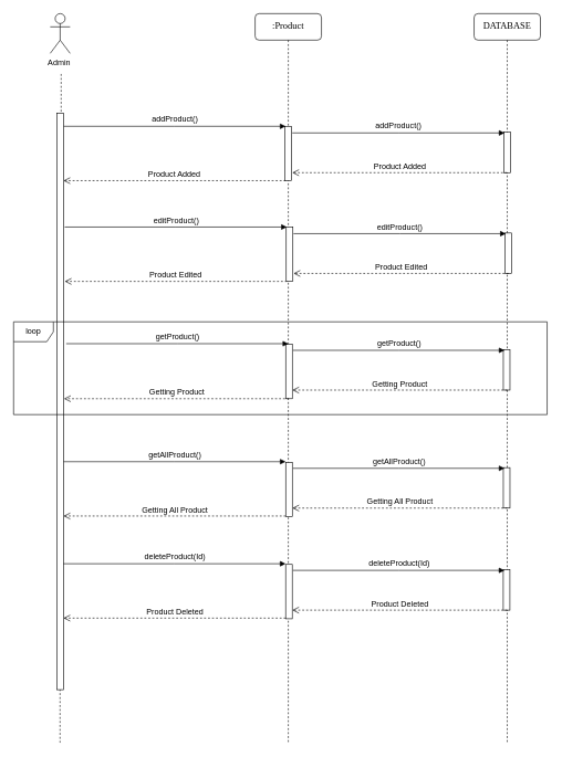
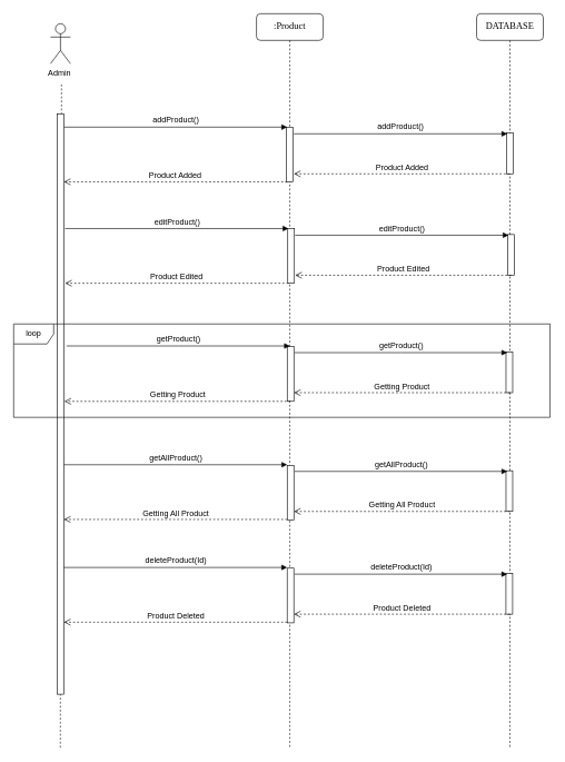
- <mxCell id="2" value="Admin&amp;nbsp;" style="shape=umlActor;verticalLabelPosition=bottom;verticalAlign=top;html=1;points=[[0,0.333,0,0,0],[0,1,0,0,0],[0.25,0.1,0,0,0],[0.5,0,0,0,0],[0.5,0.5,0,0,0],[0.55,1,0,0,31],[0.75,0.1,0,0,0],[1,0.333,0,0,0],[1,1,0,0,0]];" parent="1" vertex="1"><mxGeometry x="75.18" y="20" width="30" height="60" as="geometry" /></mxCell>
+ <mxCell id="2" value="Admin&amp;nbsp;" style="shape=umlActor;verticalLabelPosition=bottom;verticalAlign=top;html=1;points=[[0,0.333,0,0,0],[0,1,0,0,0],[0.25,0.1,0,0,0],[0.5,0,0,0,0],[0.5,0.5,0,0,0],[0.55,1,0,0,31],[0.75,0.1,0,0,0],[1,0.333,0,0,0],[1,1,0,0,0]];" parent="1" vertex="1"><mxGeometry x="75.18" y="35" width="30" height="60" as="geometry" /></mxCell>
